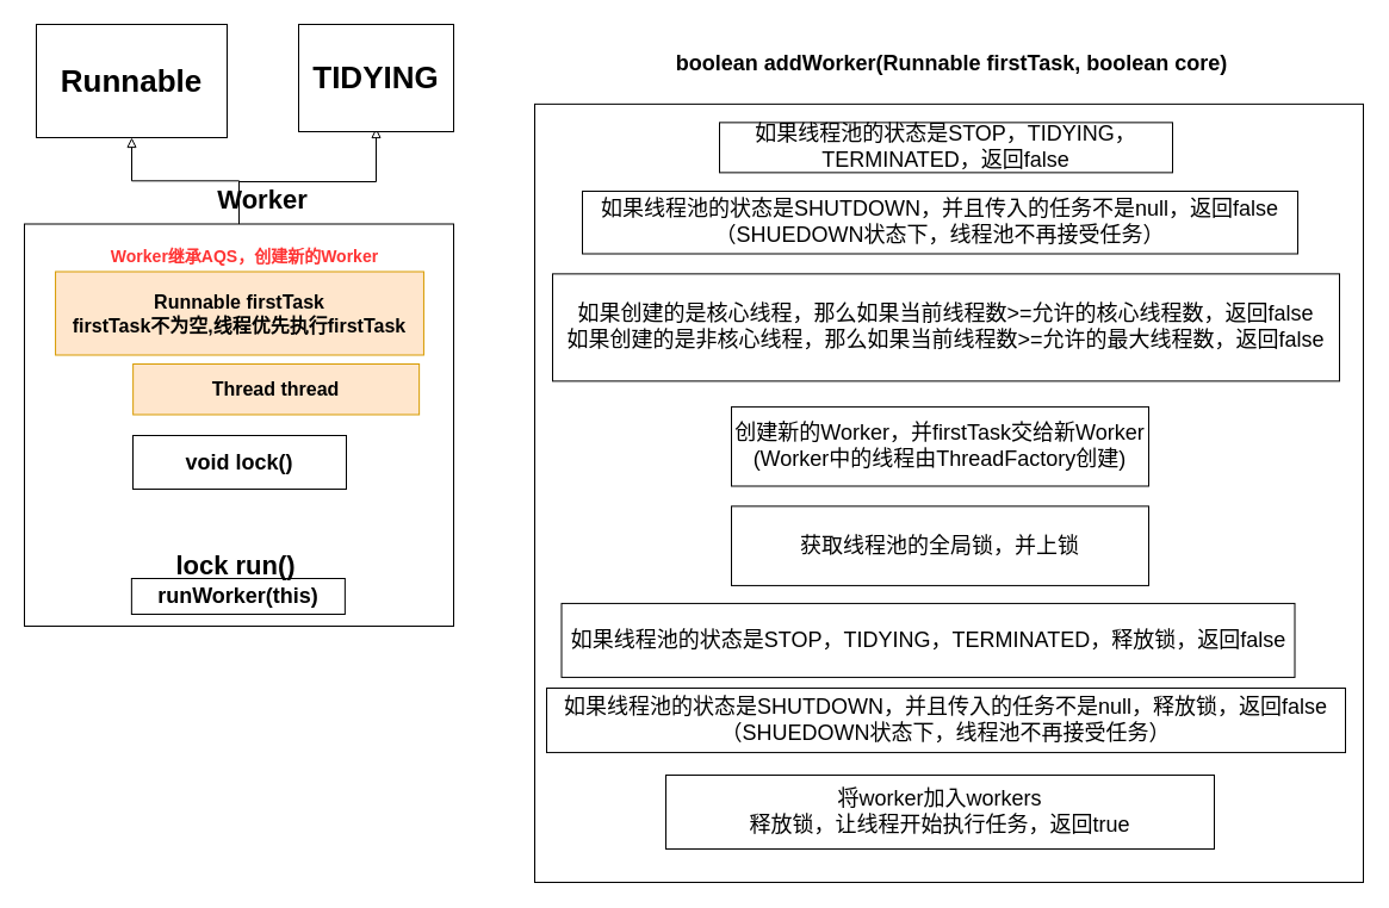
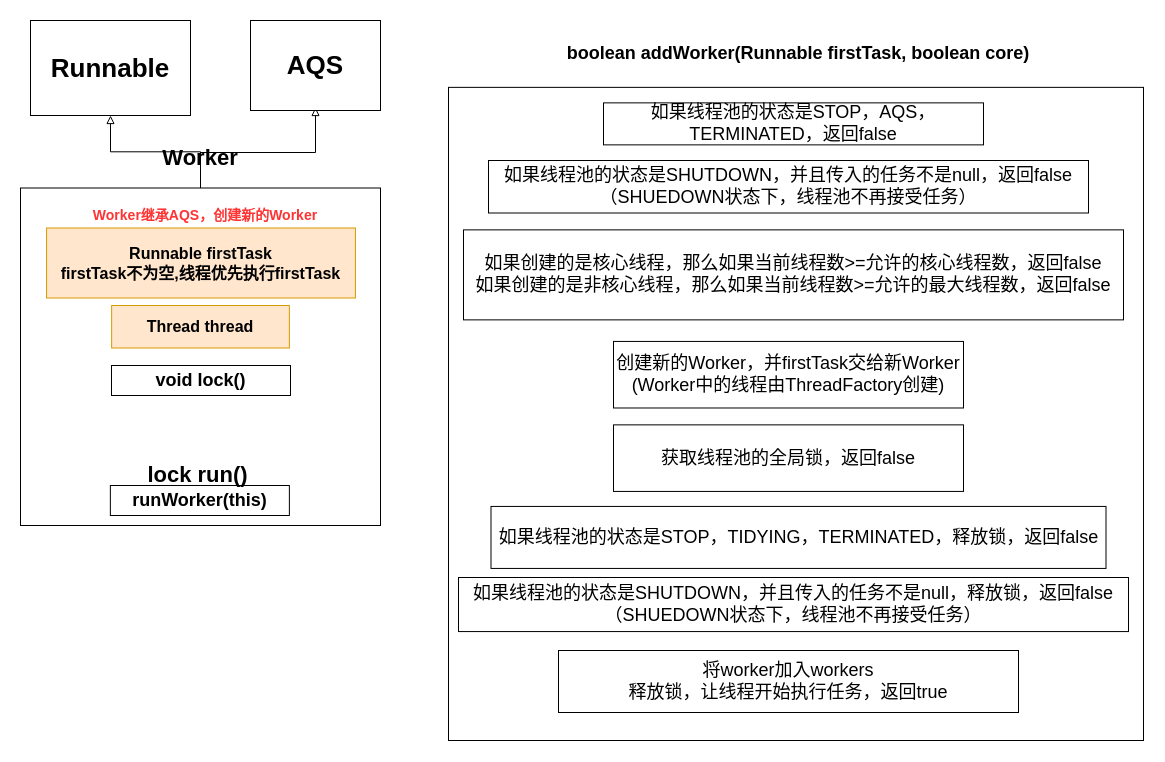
- <mxCell id="8" value="&lt;font style=&quot;font-size: 26px&quot;&gt;&lt;b&gt;TIDYING&lt;/b&gt;&lt;/font&gt;" style="rounded=0;whiteSpace=wrap;html=1;" parent="1" vertex="1"><mxGeometry x="250" width="130" height="90" as="geometry" y="20" /></mxCell>
+ <mxCell id="8" value="&lt;font style=&quot;font-size: 26px&quot;&gt;&lt;b&gt;AQS&lt;/b&gt;&lt;/font&gt;" style="rounded=0;whiteSpace=wrap;html=1;" parent="1" vertex="1"><mxGeometry x="250" width="130" height="90" as="geometry" y="20" /></mxCell>
- <mxCell id="16" value="如果线程池的状态是STOP，TIDYING，TERMINATED，返回false" style="rounded=0;whiteSpace=wrap;html=1;fontSize=18;" parent="1" vertex="1"><mxGeometry x="603" y="102.37" width="380" height="42" as="geometry" /></mxCell>
+ <mxCell id="16" value="如果线程池的状态是STOP，AQS，TERMINATED，返回false" style="rounded=0;whiteSpace=wrap;html=1;fontSize=18;" parent="1" vertex="1"><mxGeometry x="603" y="102.37" width="380" height="42" as="geometry" /></mxCell>
- <mxCell id="5" value="&lt;b&gt;&lt;font style=&quot;font-size: 22px&quot;&gt;Worker&lt;/font&gt;&lt;/b&gt;" style="text;html=1;strokeColor=none;fillColor=none;align=center;verticalAlign=middle;whiteSpace=wrap;rounded=0;" parent="1" vertex="1"><mxGeometry x="200" y="157.5" width="40" height="20" as="geometry" /></mxCell>
+ <mxCell id="5" value="&lt;b&gt;&lt;font style=&quot;font-size: 22px&quot;&gt;Worker&lt;/font&gt;&lt;/b&gt;" style="text;html=1;strokeColor=none;fillColor=none;align=center;verticalAlign=middle;whiteSpace=wrap;rounded=0;" parent="1" vertex="1"><mxGeometry x="180" y="147.5" width="40" height="20" as="geometry" /></mxCell>
- <mxCell id="6" value="&lt;b&gt;&lt;font style=&quot;font-size: 16px&quot;&gt;Thread thread&lt;br&gt;&lt;/font&gt;&lt;/b&gt;" style="rounded=0;whiteSpace=wrap;html=1;fillColor=#ffe6cc;strokeColor=#d79b00;" parent="1" vertex="1"><mxGeometry x="111.13" y="305" width="240" height="42.5" as="geometry" /></mxCell>
+ <mxCell id="6" value="&lt;b&gt;&lt;font style=&quot;font-size: 16px&quot;&gt;Thread thread&lt;br&gt;&lt;/font&gt;&lt;/b&gt;" style="rounded=0;whiteSpace=wrap;html=1;fillColor=#ffe6cc;strokeColor=#d79b00;" parent="1" vertex="1"><mxGeometry x="111.13" y="305" width="177.75" height="42.5" as="geometry" /></mxCell>
- <mxCell id="10" value="&lt;b&gt;&lt;font style=&quot;font-size: 18px&quot;&gt;void lock()&lt;/font&gt;&lt;/b&gt;" style="rounded=0;whiteSpace=wrap;html=1;" parent="1" vertex="1"><mxGeometry x="111" y="365" width="179" height="45" as="geometry" /></mxCell>
+ <mxCell id="10" value="&lt;b&gt;&lt;font style=&quot;font-size: 18px&quot;&gt;void lock()&lt;/font&gt;&lt;/b&gt;" style="rounded=0;whiteSpace=wrap;html=1;" parent="1" vertex="1"><mxGeometry x="111" y="365" width="179" height="30" as="geometry" /></mxCell>
- <mxCell id="20" value="获取线程池的全局锁，并上锁" style="rounded=0;whiteSpace=wrap;html=1;fontSize=18;" parent="1" vertex="1"><mxGeometry x="613" y="424.37" width="350" height="66.56" as="geometry" /></mxCell>
+ <mxCell id="20" value="获取线程池的全局锁，返回false" style="rounded=0;whiteSpace=wrap;html=1;fontSize=18;" parent="1" vertex="1"><mxGeometry x="613" y="424.37" width="350" height="66.56" as="geometry" /></mxCell>
- <mxCell id="21" value="如果线程池的状态是STOP，TIDYING，TERMINATED，释放锁，返回false" style="rounded=0;whiteSpace=wrap;html=1;fontSize=18;" parent="1" vertex="1"><mxGeometry x="470.5" y="505.93" width="615" height="62" as="geometry" /></mxCell>
+ <mxCell id="21" value="如果线程池的状态是STOP，TIDYING，TERMINATED，释放锁，返回false" style="rounded=0;whiteSpace=wrap;html=1;fontSize=18;" parent="1" vertex="1"><mxGeometry x="490.5" y="505.93" width="615" height="62" as="geometry" /></mxCell>
